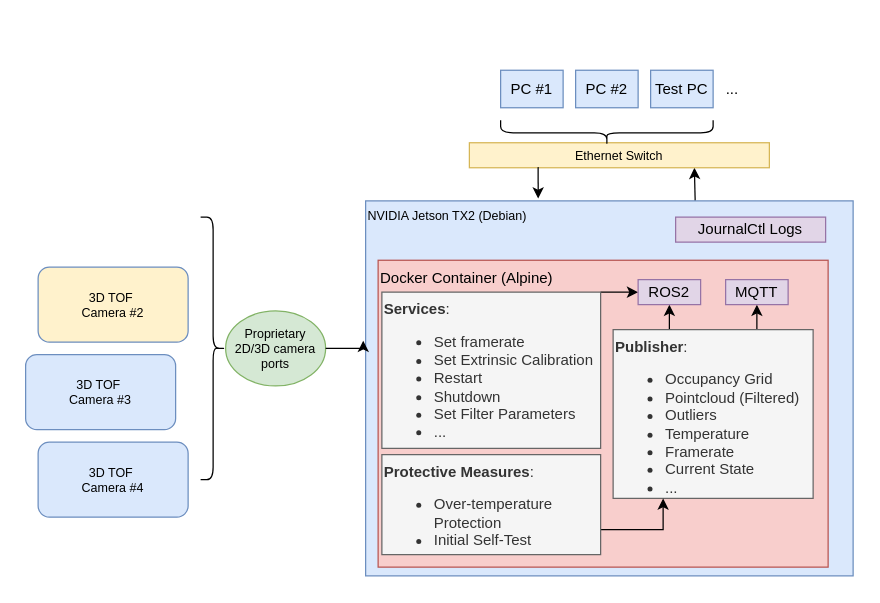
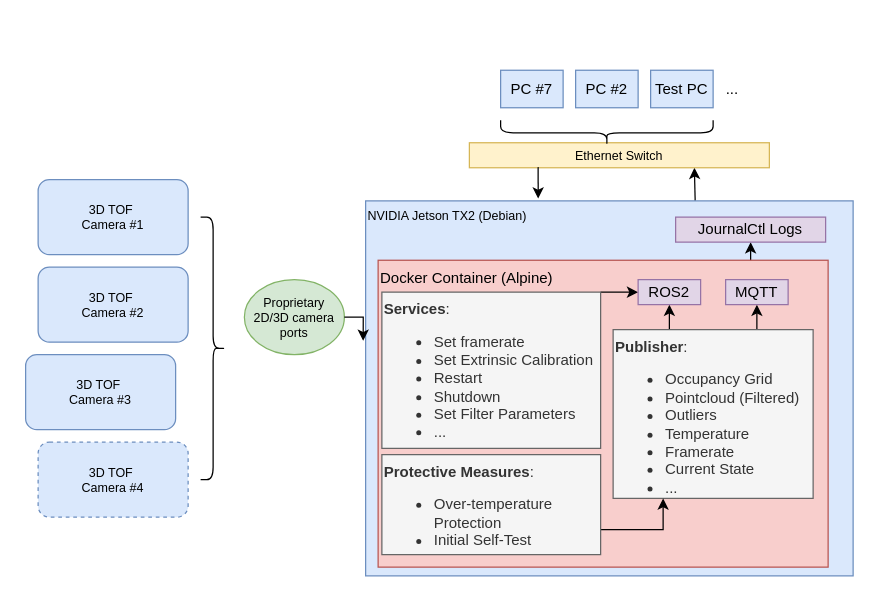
- <mxCell id="15" value="PC #1" style="rounded=0;whiteSpace=wrap;html=1;fillColor=#dae8fc;strokeColor=#6c8ebf;" vertex="1" parent="1"><mxGeometry x="400" y="55.5" width="50" height="30" as="geometry" /></mxCell>
+ <mxCell id="15" value="PC #7" style="rounded=0;whiteSpace=wrap;html=1;fillColor=#dae8fc;strokeColor=#6c8ebf;" vertex="1" parent="1"><mxGeometry x="400" y="55.5" width="50" height="30" as="geometry" /></mxCell>
+ <mxCell id="2" value="3D TOF&amp;nbsp;&lt;div style=&quot;font-size: 10px;&quot;&gt;Camera #1&lt;/div&gt;" style="rounded=1;whiteSpace=wrap;html=1;fontSize=10;fillColor=#dae8fc;strokeColor=#6c8ebf;" vertex="1" parent="1"><mxGeometry x="30" y="143" width="120" height="60" as="geometry" /></mxCell>
+ <mxCell id="11" style="edgeStyle=orthogonalEdgeStyle;rounded=0;orthogonalLoop=1;jettySize=auto;html=1;exitX=0.834;exitY=0.01;exitDx=0;exitDy=0;entryX=0.5;entryY=1;entryDx=0;entryDy=0;exitPerimeter=0;" edge="1" parent="1" source="12" target="13"><mxGeometry relative="1" as="geometry" /></mxCell>
- <mxCell id="3" value="3D TOF&amp;nbsp;&lt;div style=&quot;font-size: 10px;&quot;&gt;Camera #2&lt;/div&gt;" style="rounded=1;whiteSpace=wrap;html=1;fontSize=10;fillColor=#fff2cc;strokeColor=#6c8ebf;" vertex="1" parent="1"><mxGeometry x="30" y="213" width="120" height="60" as="geometry" /></mxCell>
+ <mxCell id="3" value="3D TOF&amp;nbsp;&lt;div style=&quot;font-size: 10px;&quot;&gt;Camera #2&lt;/div&gt;" style="rounded=1;whiteSpace=wrap;html=1;fontSize=10;fillColor=#dae8fc;strokeColor=#6c8ebf;" vertex="1" parent="1"><mxGeometry x="30" y="213" width="120" height="60" as="geometry" /></mxCell>
- <mxCell id="9" value="Proprietary 2D/3D camera ports" style="ellipse;whiteSpace=wrap;html=1;fontSize=10;fillColor=#d5e8d4;strokeColor=#82b366;" vertex="1" parent="1"><mxGeometry x="180" y="248" width="80" height="60" as="geometry" /></mxCell>
+ <mxCell id="9" value="Proprietary 2D/3D camera ports" style="ellipse;whiteSpace=wrap;html=1;fontSize=10;fillColor=#d5e8d4;strokeColor=#82b366;" vertex="1" parent="1"><mxGeometry x="195" y="223" width="80" height="60" as="geometry" /></mxCell>
- <mxCell id="5" value="3D TOF&amp;nbsp;&lt;div style=&quot;font-size: 10px;&quot;&gt;Camera #4&lt;/div&gt;" style="rounded=1;whiteSpace=wrap;html=1;fontSize=10;fillColor=#dae8fc;strokeColor=#6c8ebf;" vertex="1" parent="1"><mxGeometry x="30" y="353" width="120" height="60" as="geometry" /></mxCell>
+ <mxCell id="5" value="3D TOF&amp;nbsp;&lt;div style=&quot;font-size: 10px;&quot;&gt;Camera #4&lt;/div&gt;" style="rounded=1;whiteSpace=wrap;html=1;fontSize=10;fillColor=#dae8fc;strokeColor=#6c8ebf;dashed=1;" vertex="1" parent="1"><mxGeometry x="30" y="353" width="120" height="60" as="geometry" /></mxCell>
